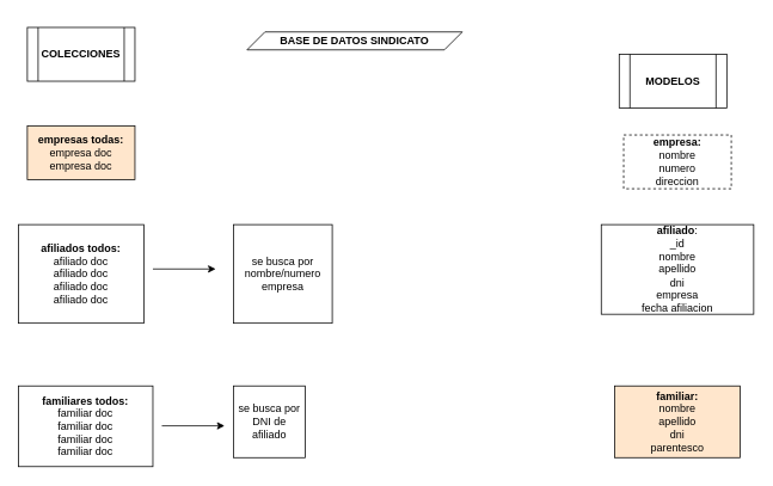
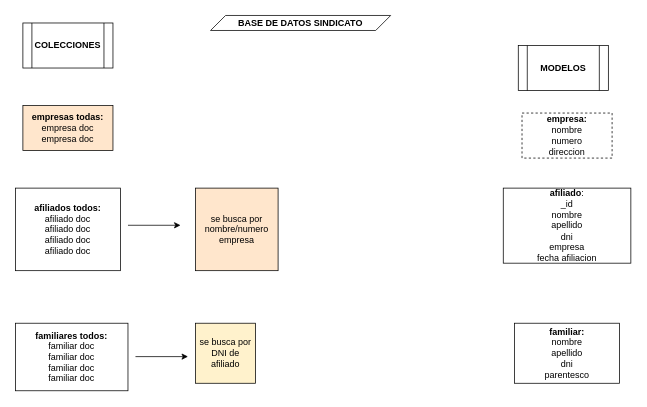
- <mxCell id="5" value="&lt;b&gt;BASE DE DATOS SINDICATO&lt;/b&gt;" style="shape=parallelogram;perimeter=parallelogramPerimeter;whiteSpace=wrap;html=1;fixedSize=1;" vertex="1" parent="1"><mxGeometry x="275" y="35" width="240" height="20" as="geometry" /></mxCell>
+ <mxCell id="5" value="&lt;b&gt;BASE DE DATOS SINDICATO&lt;/b&gt;" style="shape=parallelogram;perimeter=parallelogramPerimeter;whiteSpace=wrap;html=1;fixedSize=1;" vertex="1" parent="1"><mxGeometry x="280" y="20" width="240" height="20" as="geometry" /></mxCell>
- <mxCell id="12" value="se busca por nombre/numero empresa" style="whiteSpace=wrap;html=1;aspect=fixed;" vertex="1" parent="1"><mxGeometry x="260" y="250" width="110" height="110" as="geometry" /></mxCell>
+ <mxCell id="12" value="se busca por nombre/numero empresa" style="whiteSpace=wrap;html=1;aspect=fixed;fillColor=#ffe6cc;" vertex="1" parent="1"><mxGeometry x="260" y="250" width="110" height="110" as="geometry" /></mxCell>
- <mxCell id="9" value="se busca por DNI de afiliado" style="whiteSpace=wrap;html=1;aspect=fixed;" vertex="1" parent="1"><mxGeometry x="260" y="430" width="80" height="80" as="geometry" /></mxCell>
+ <mxCell id="9" value="se busca por DNI de afiliado" style="whiteSpace=wrap;html=1;aspect=fixed;fillColor=#fff2cc;" vertex="1" parent="1"><mxGeometry x="260" y="430" width="80" height="80" as="geometry" /></mxCell>
- <mxCell id="3" value="&lt;b&gt;familiar:&lt;/b&gt;&lt;br&gt;nombre&lt;br&gt;apellido&lt;br&gt;dni&lt;br&gt;parentesco" style="rounded=0;whiteSpace=wrap;html=1;fillColor=#ffe6cc;" vertex="1" parent="1"><mxGeometry x="685" y="430" width="140" height="80" as="geometry" /></mxCell>
+ <mxCell id="3" value="&lt;b&gt;familiar:&lt;/b&gt;&lt;br&gt;nombre&lt;br&gt;apellido&lt;br&gt;dni&lt;br&gt;parentesco" style="rounded=0;whiteSpace=wrap;html=1;" vertex="1" parent="1"><mxGeometry x="685" y="430" width="140" height="80" as="geometry" /></mxCell>
